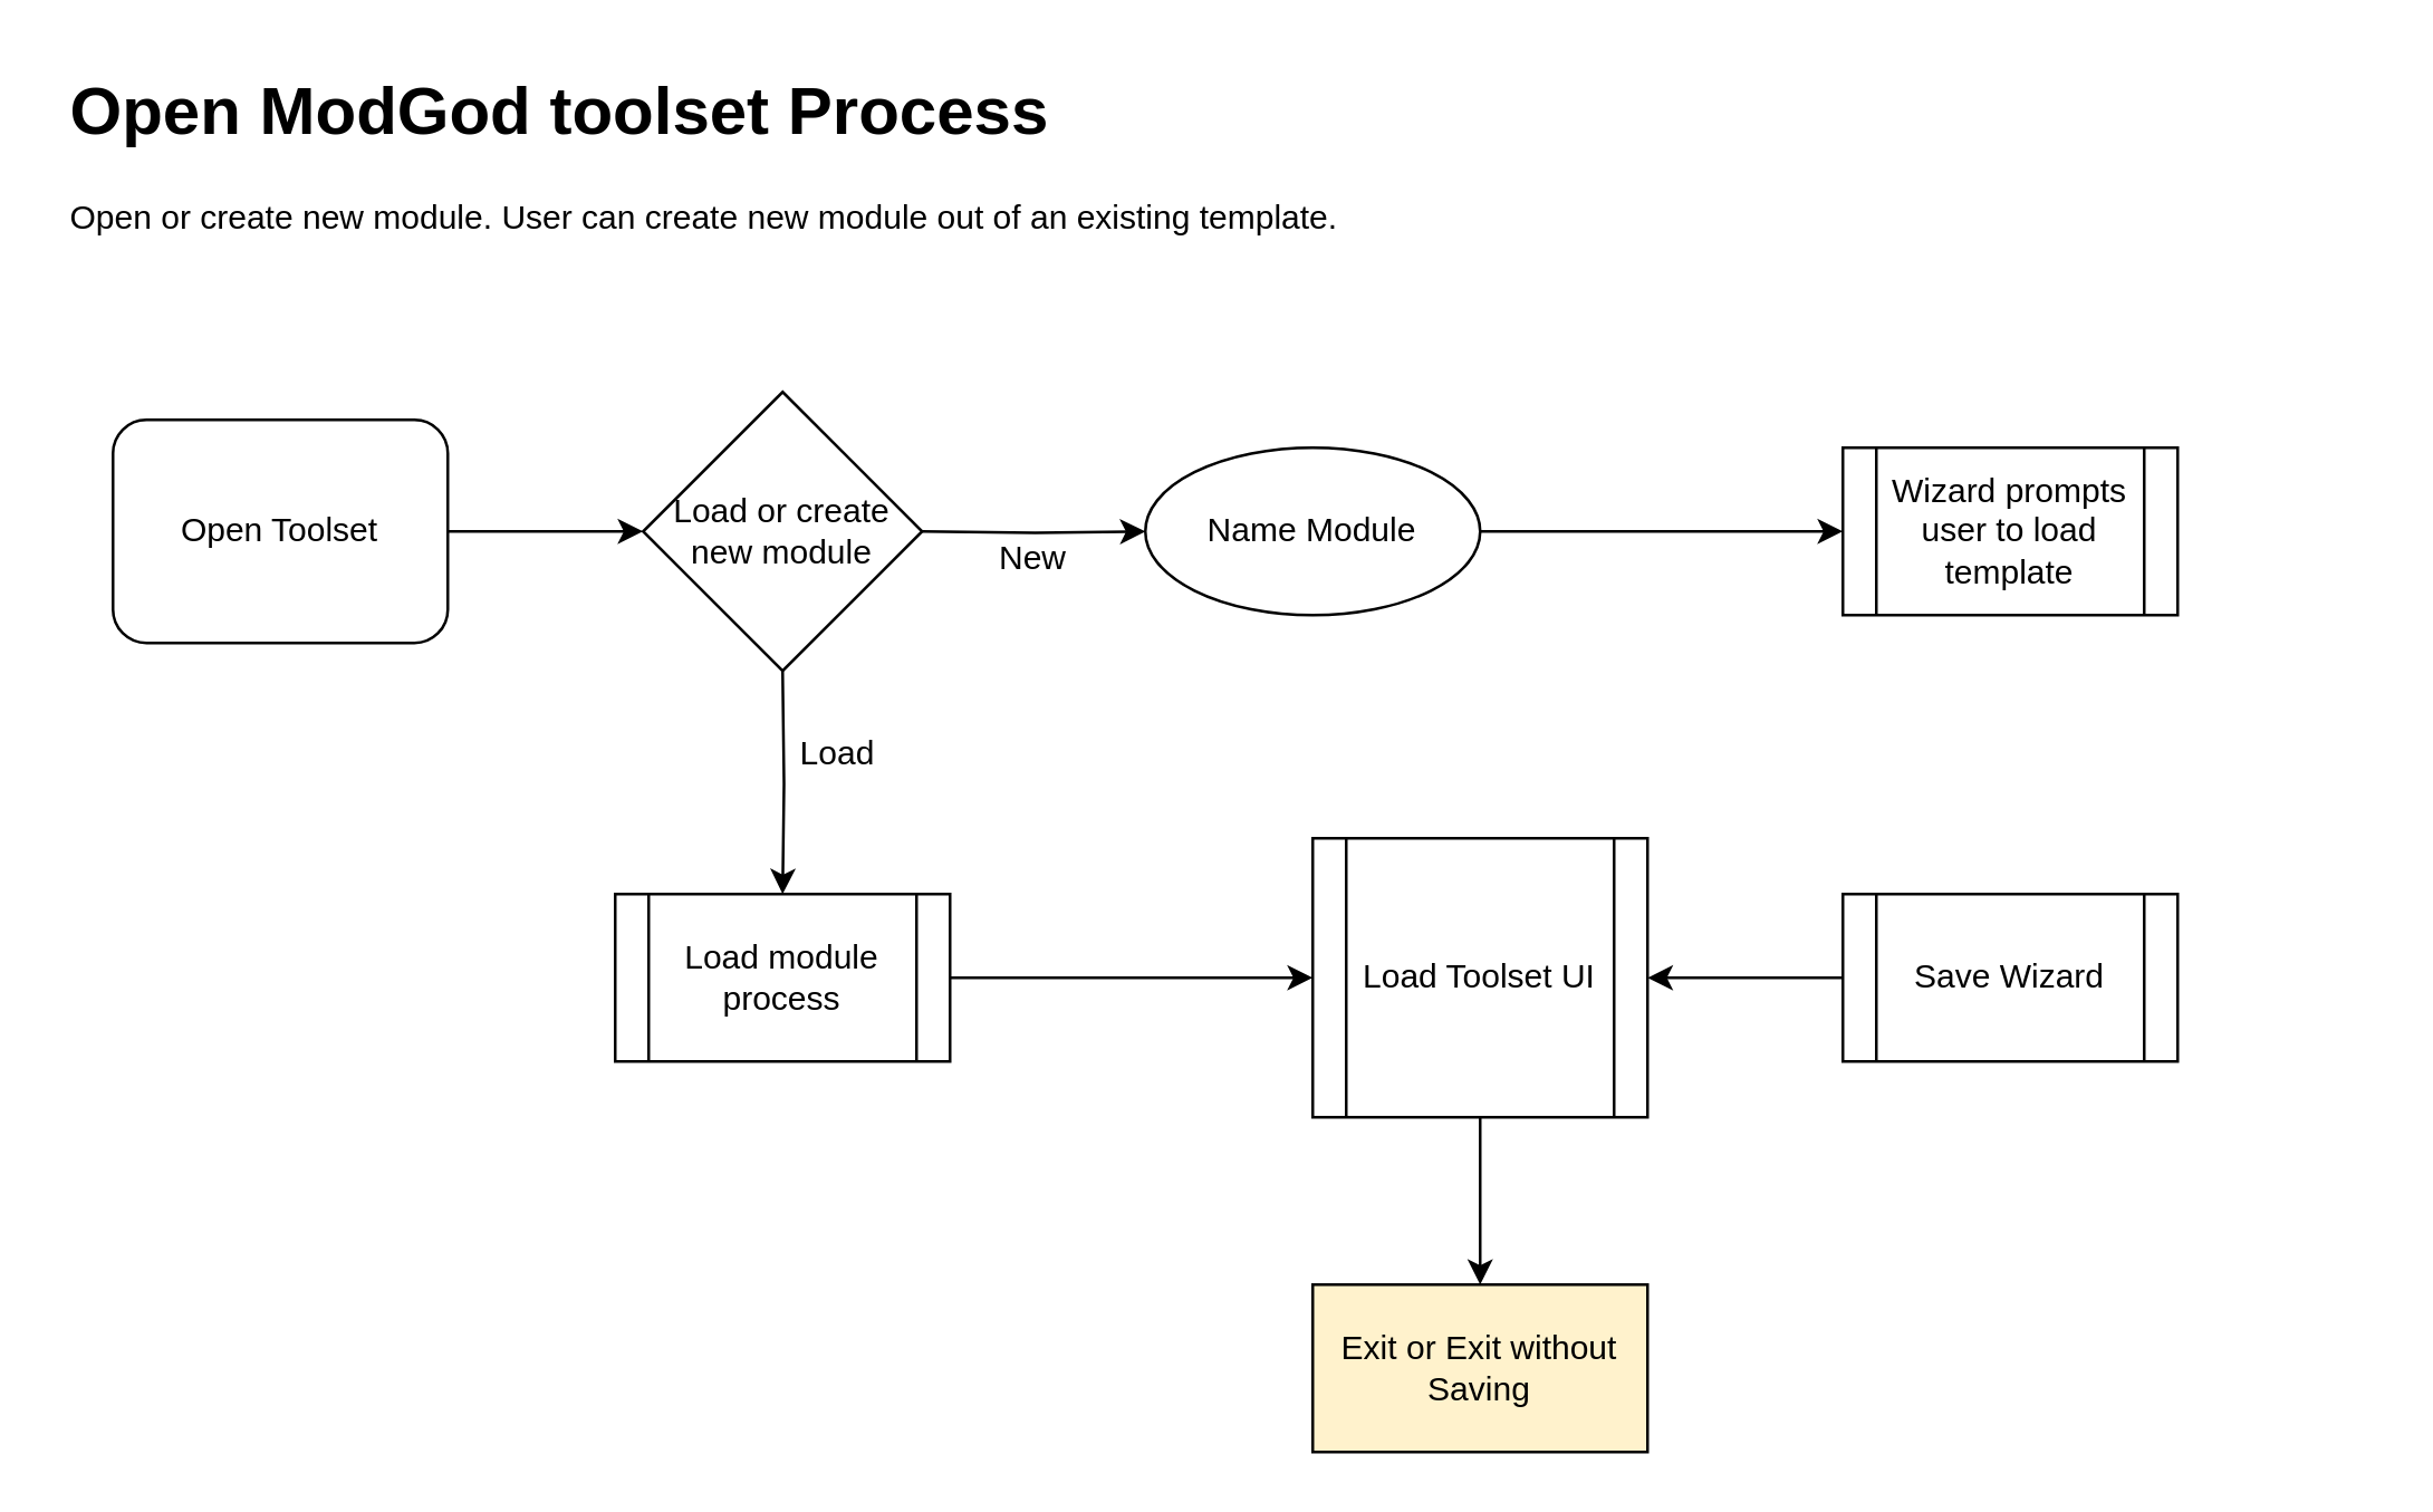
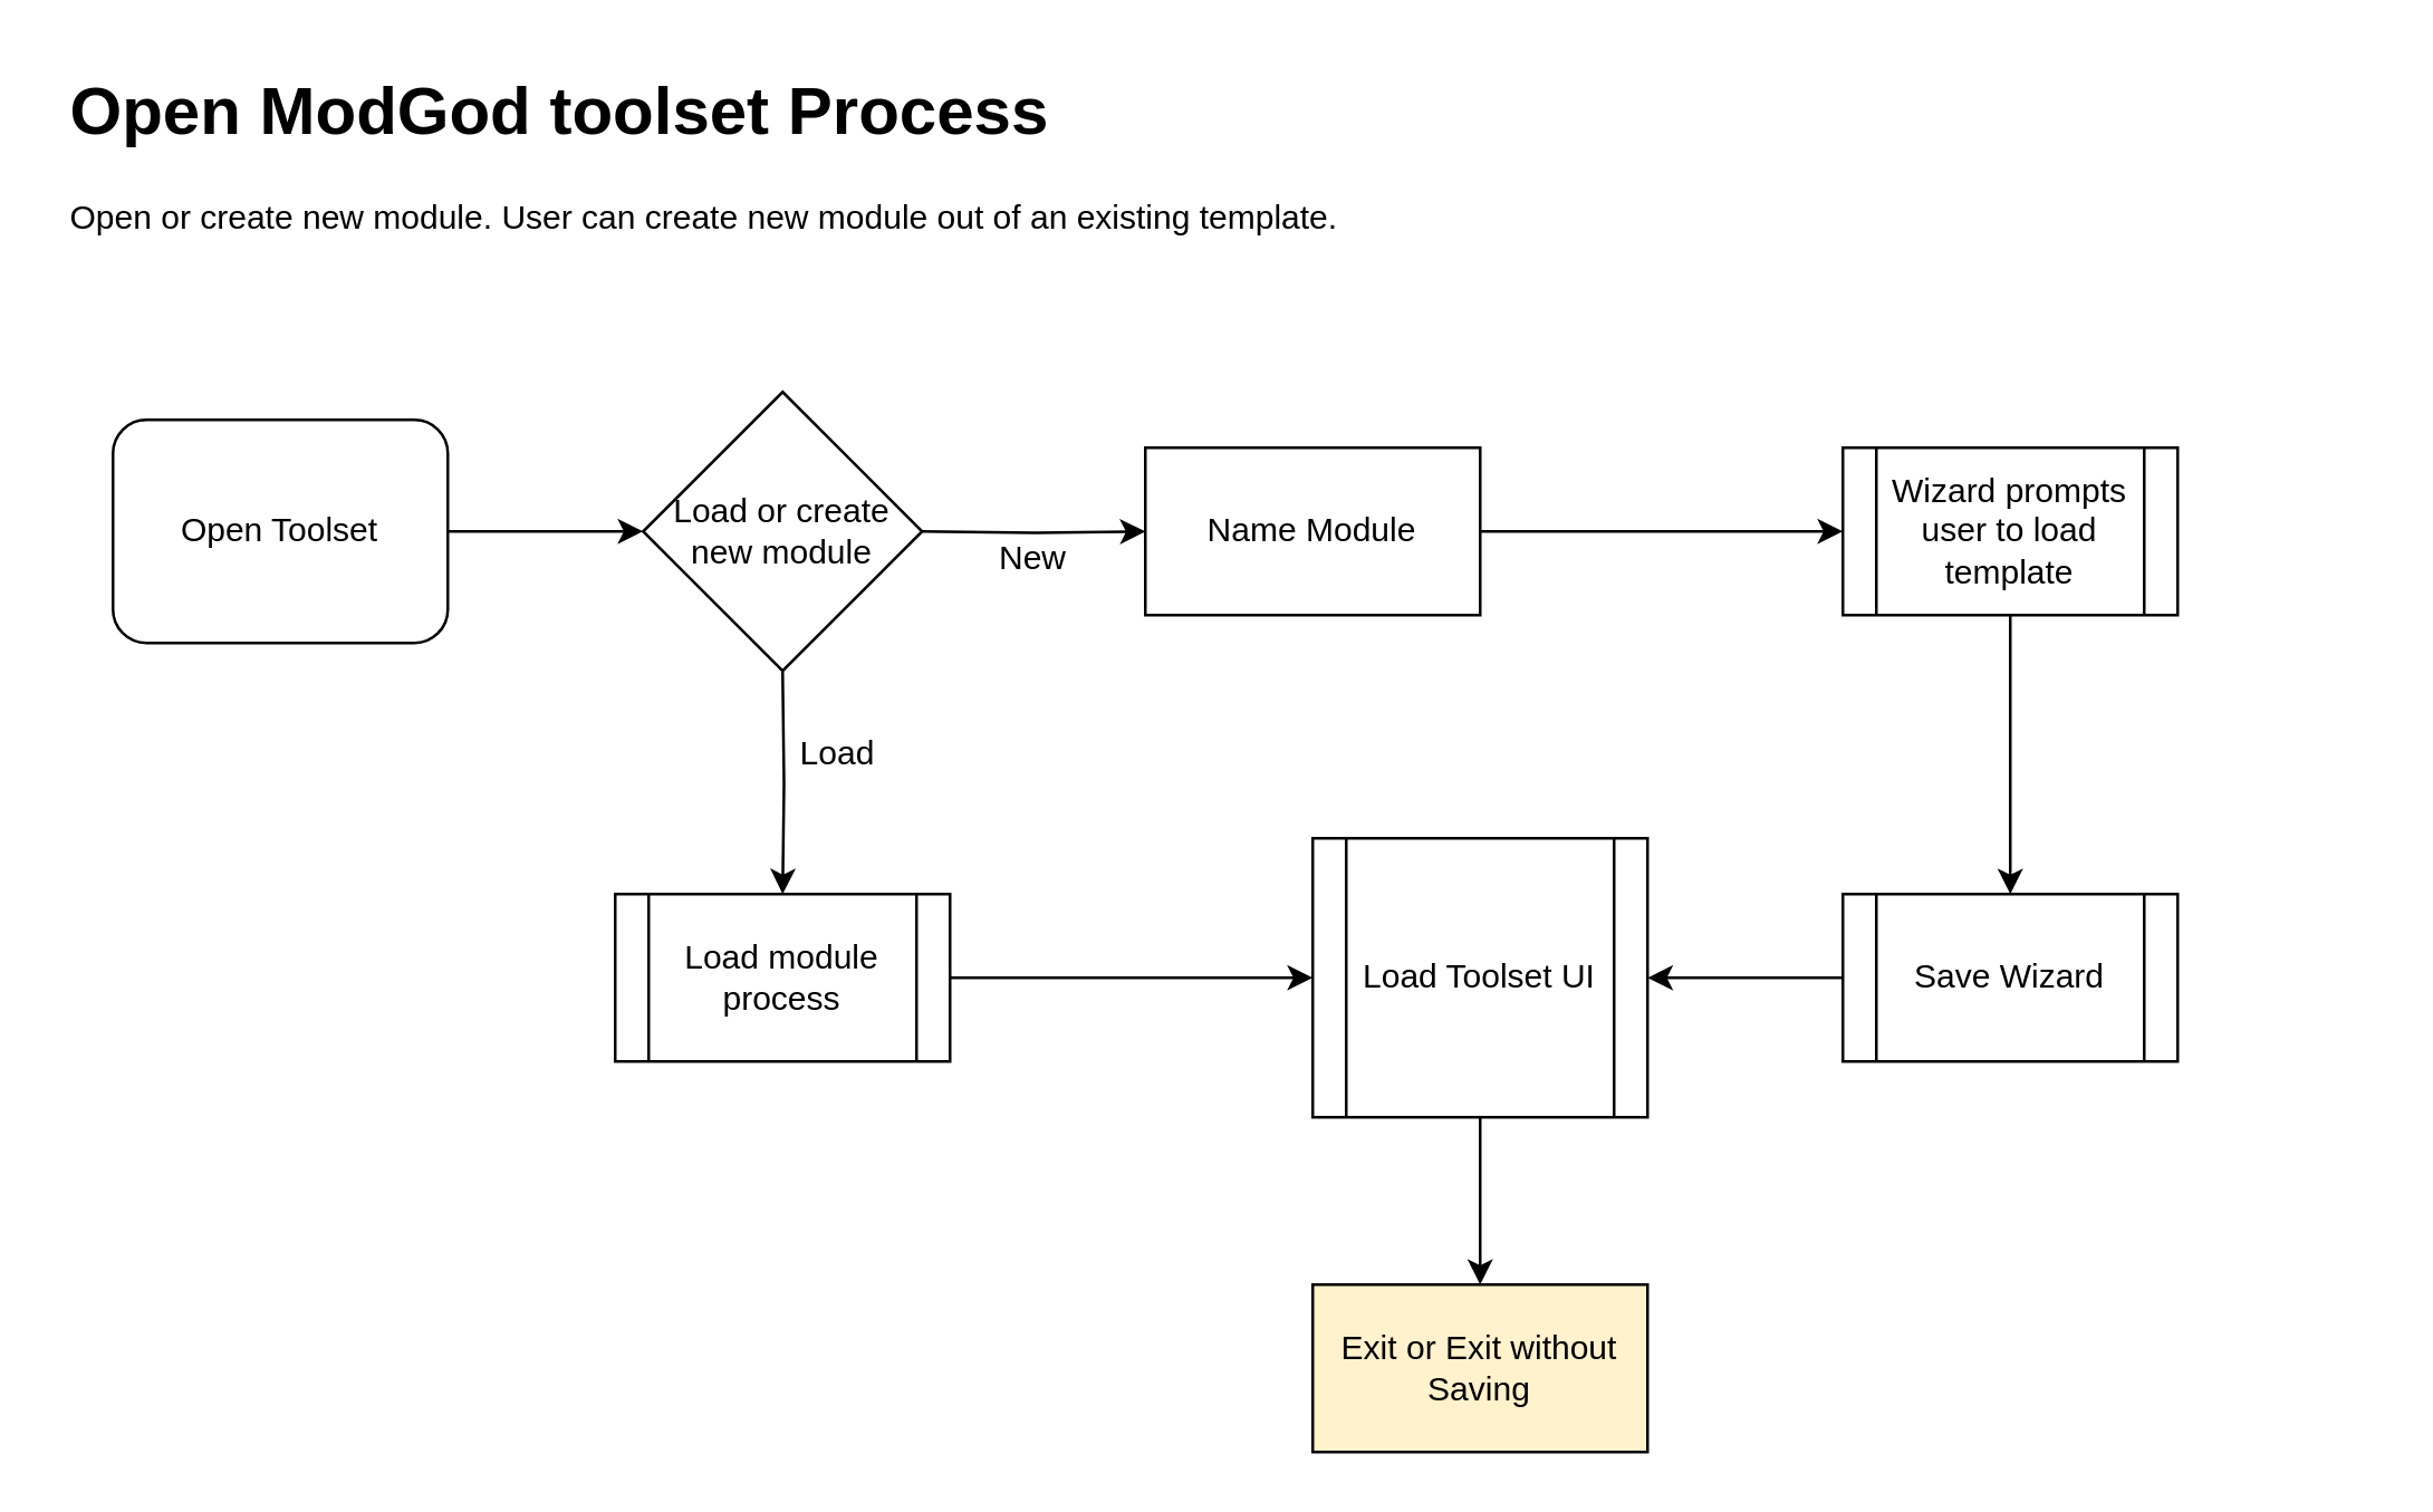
- <mxCell id="18" value="Name Module" style="ellipse;whiteSpace=wrap;html=1;" parent="1" vertex="1"><mxGeometry x="410" y="160" width="120" height="60" as="geometry" /></mxCell>
+ <mxCell id="18" value="Name Module" style="rounded=0;whiteSpace=wrap;html=1;" parent="1" vertex="1"><mxGeometry x="410" y="160" width="120" height="60" as="geometry" /></mxCell>
+ <mxCell id="6" style="edgeStyle=orthogonalEdgeStyle;rounded=0;orthogonalLoop=1;jettySize=auto;html=1;entryX=0.5;entryY=0;entryDx=0;entryDy=0;" parent="1" source="7" target="16" edge="1"><mxGeometry relative="1" as="geometry" /></mxCell>
